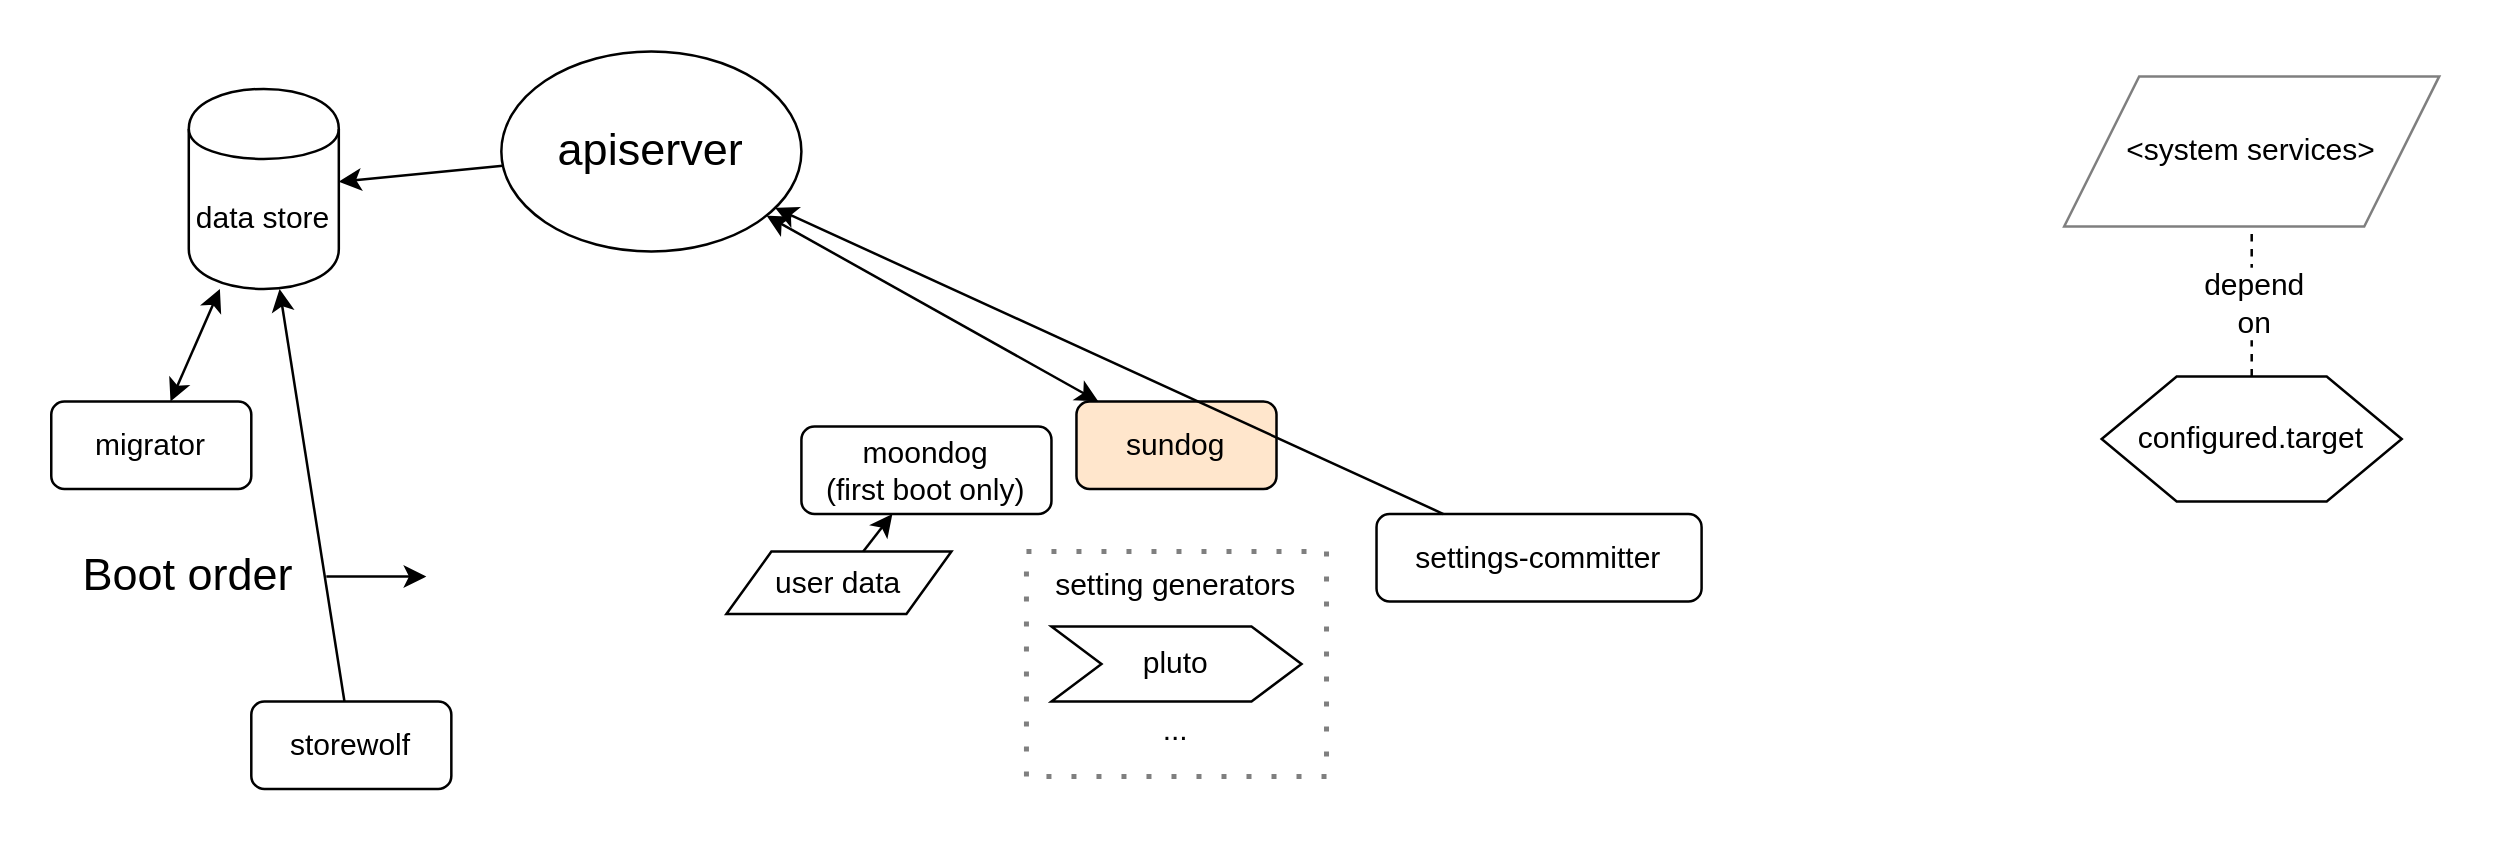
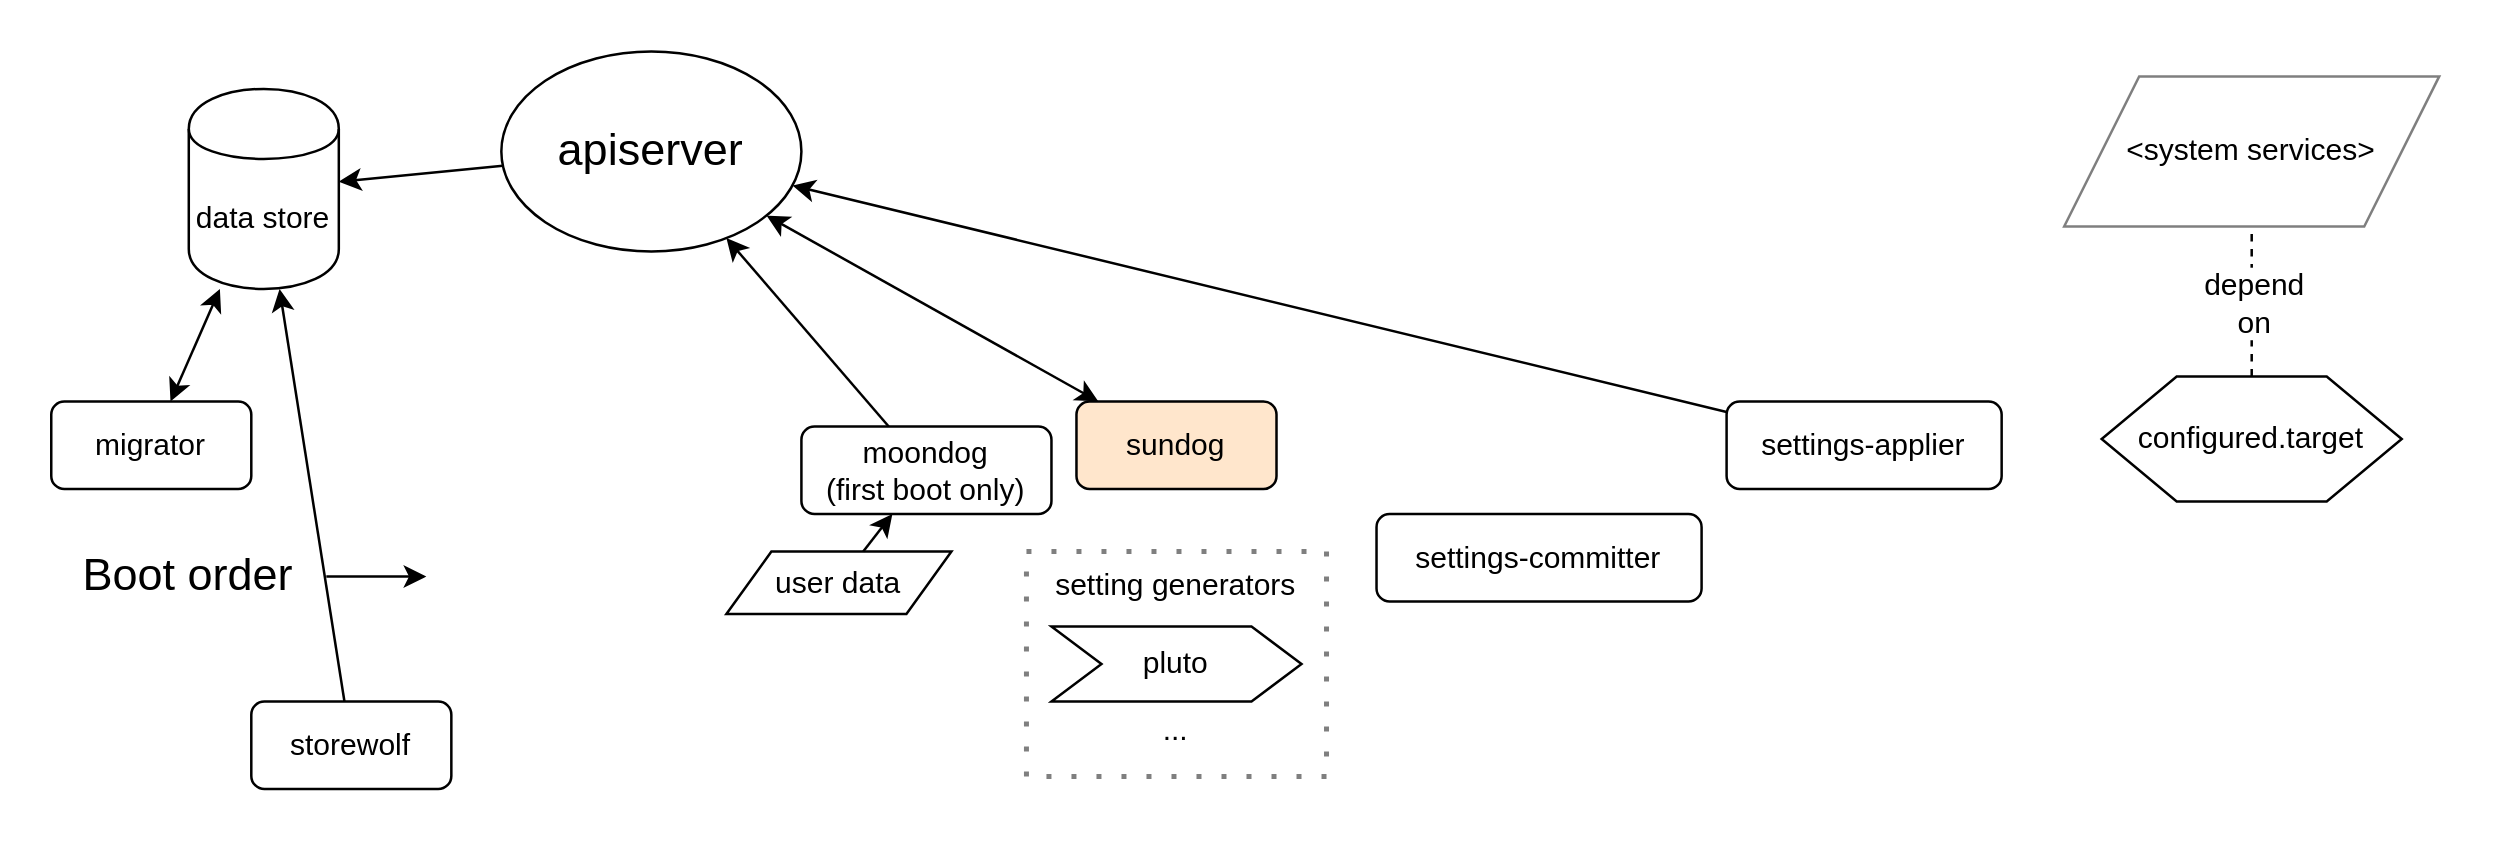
+ <mxCell id="20" value="" style="endArrow=classic;html=1;" parent="1" source="9" target="6" edge="1"><mxGeometry width="50" height="50" relative="1" as="geometry"><mxPoint x="-90" y="470" as="sourcePoint" /><mxPoint x="-40" y="420" as="targetPoint" /></mxGeometry></mxCell>
+ <mxCell id="13" value="" style="endArrow=classic;html=1;" parent="1" source="5" target="6" edge="1"><mxGeometry width="50" height="50" relative="1" as="geometry"><mxPoint x="-90" y="420" as="sourcePoint" /><mxPoint x="-40" y="370" as="targetPoint" /></mxGeometry></mxCell>
- <mxCell id="19" value="" style="endArrow=classic;html=1;" parent="1" source="8" target="6" edge="1"><mxGeometry width="50" height="50" relative="1" as="geometry"><mxPoint x="-90" y="390" as="sourcePoint" /><mxPoint x="-40" y="340" as="targetPoint" /></mxGeometry></mxCell>
+ <mxCell id="9" value="settings-applier" style="rounded=1;whiteSpace=wrap;html=1;" parent="1" vertex="1"><mxGeometry x="690" y="160" width="110" height="35" as="geometry" /></mxCell>
